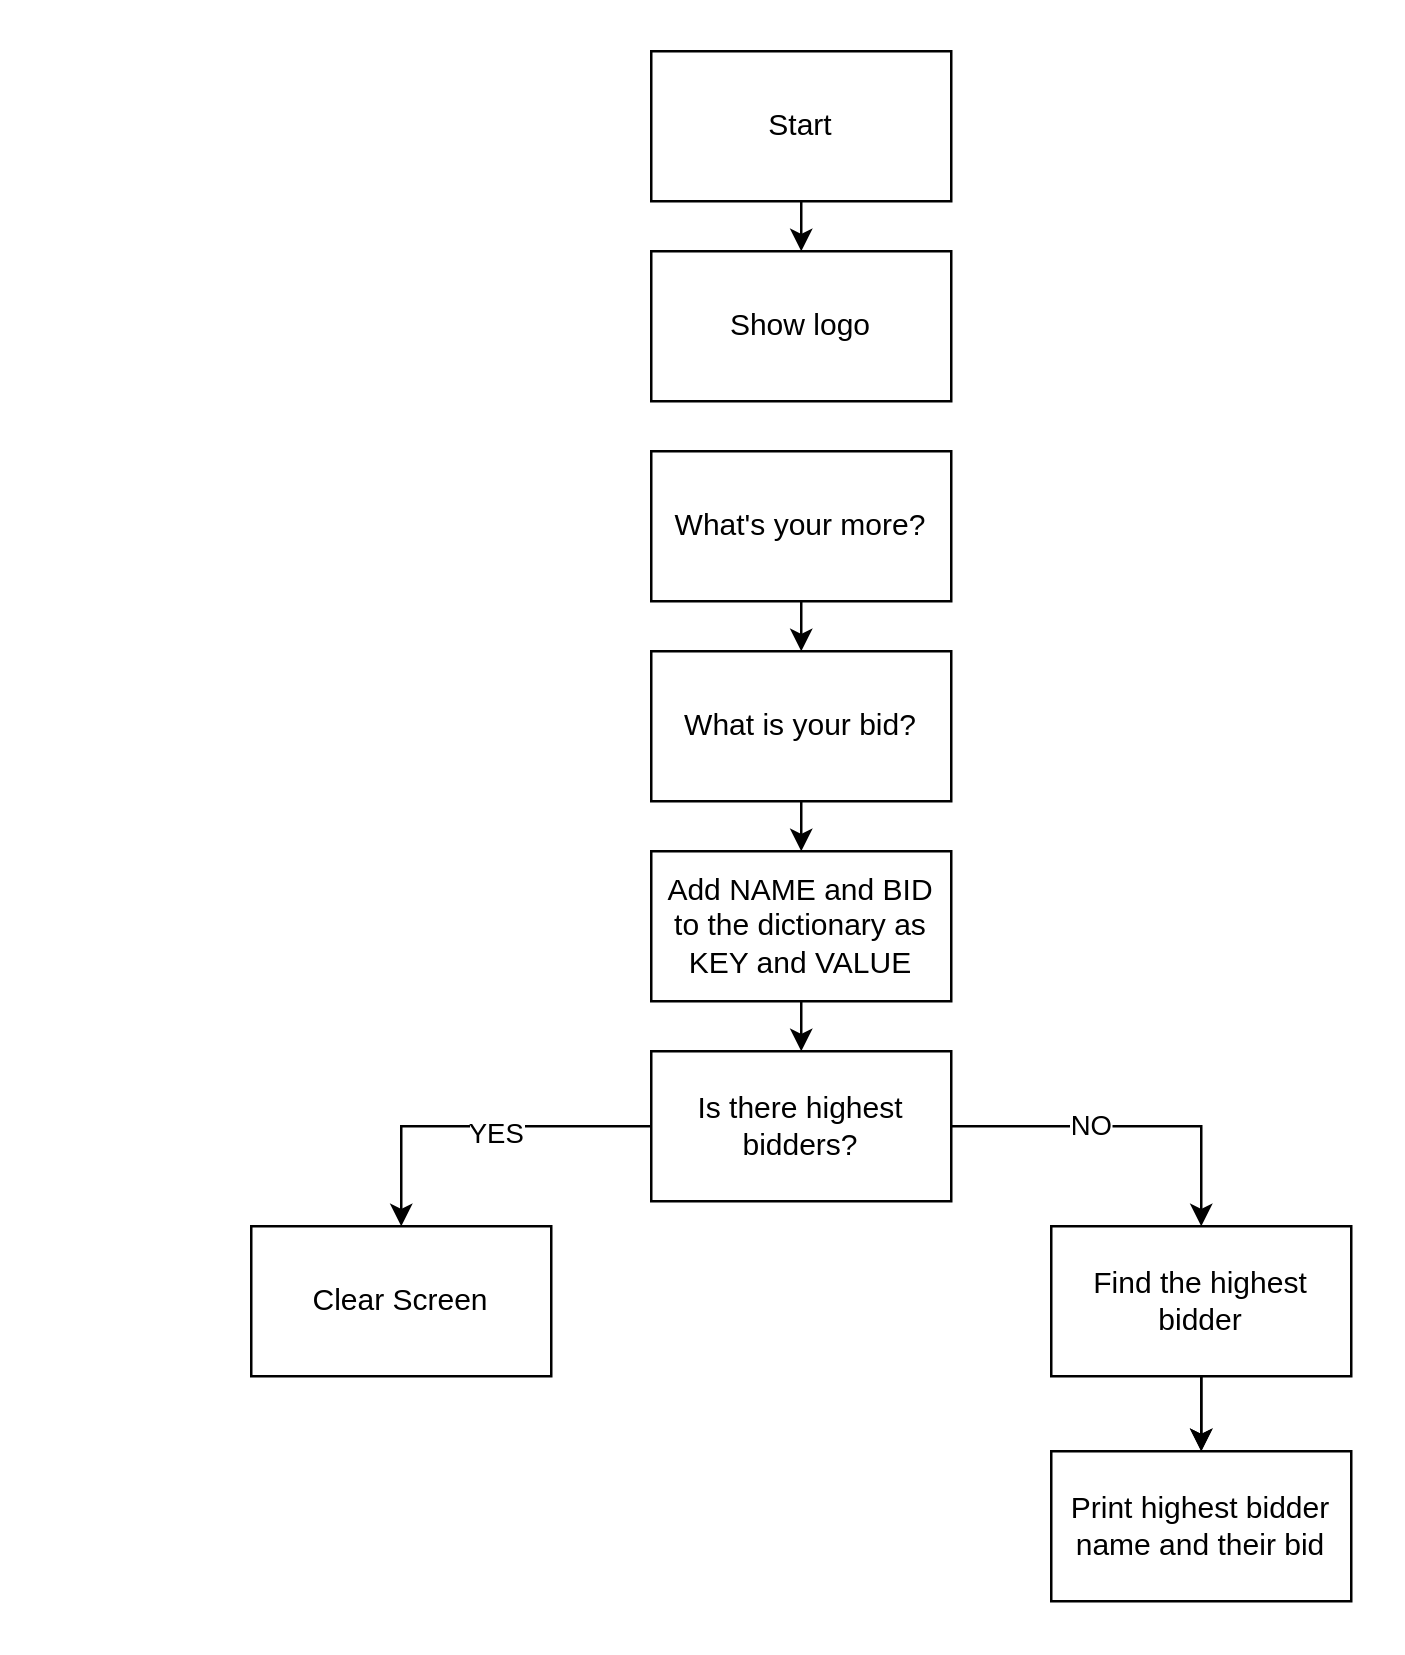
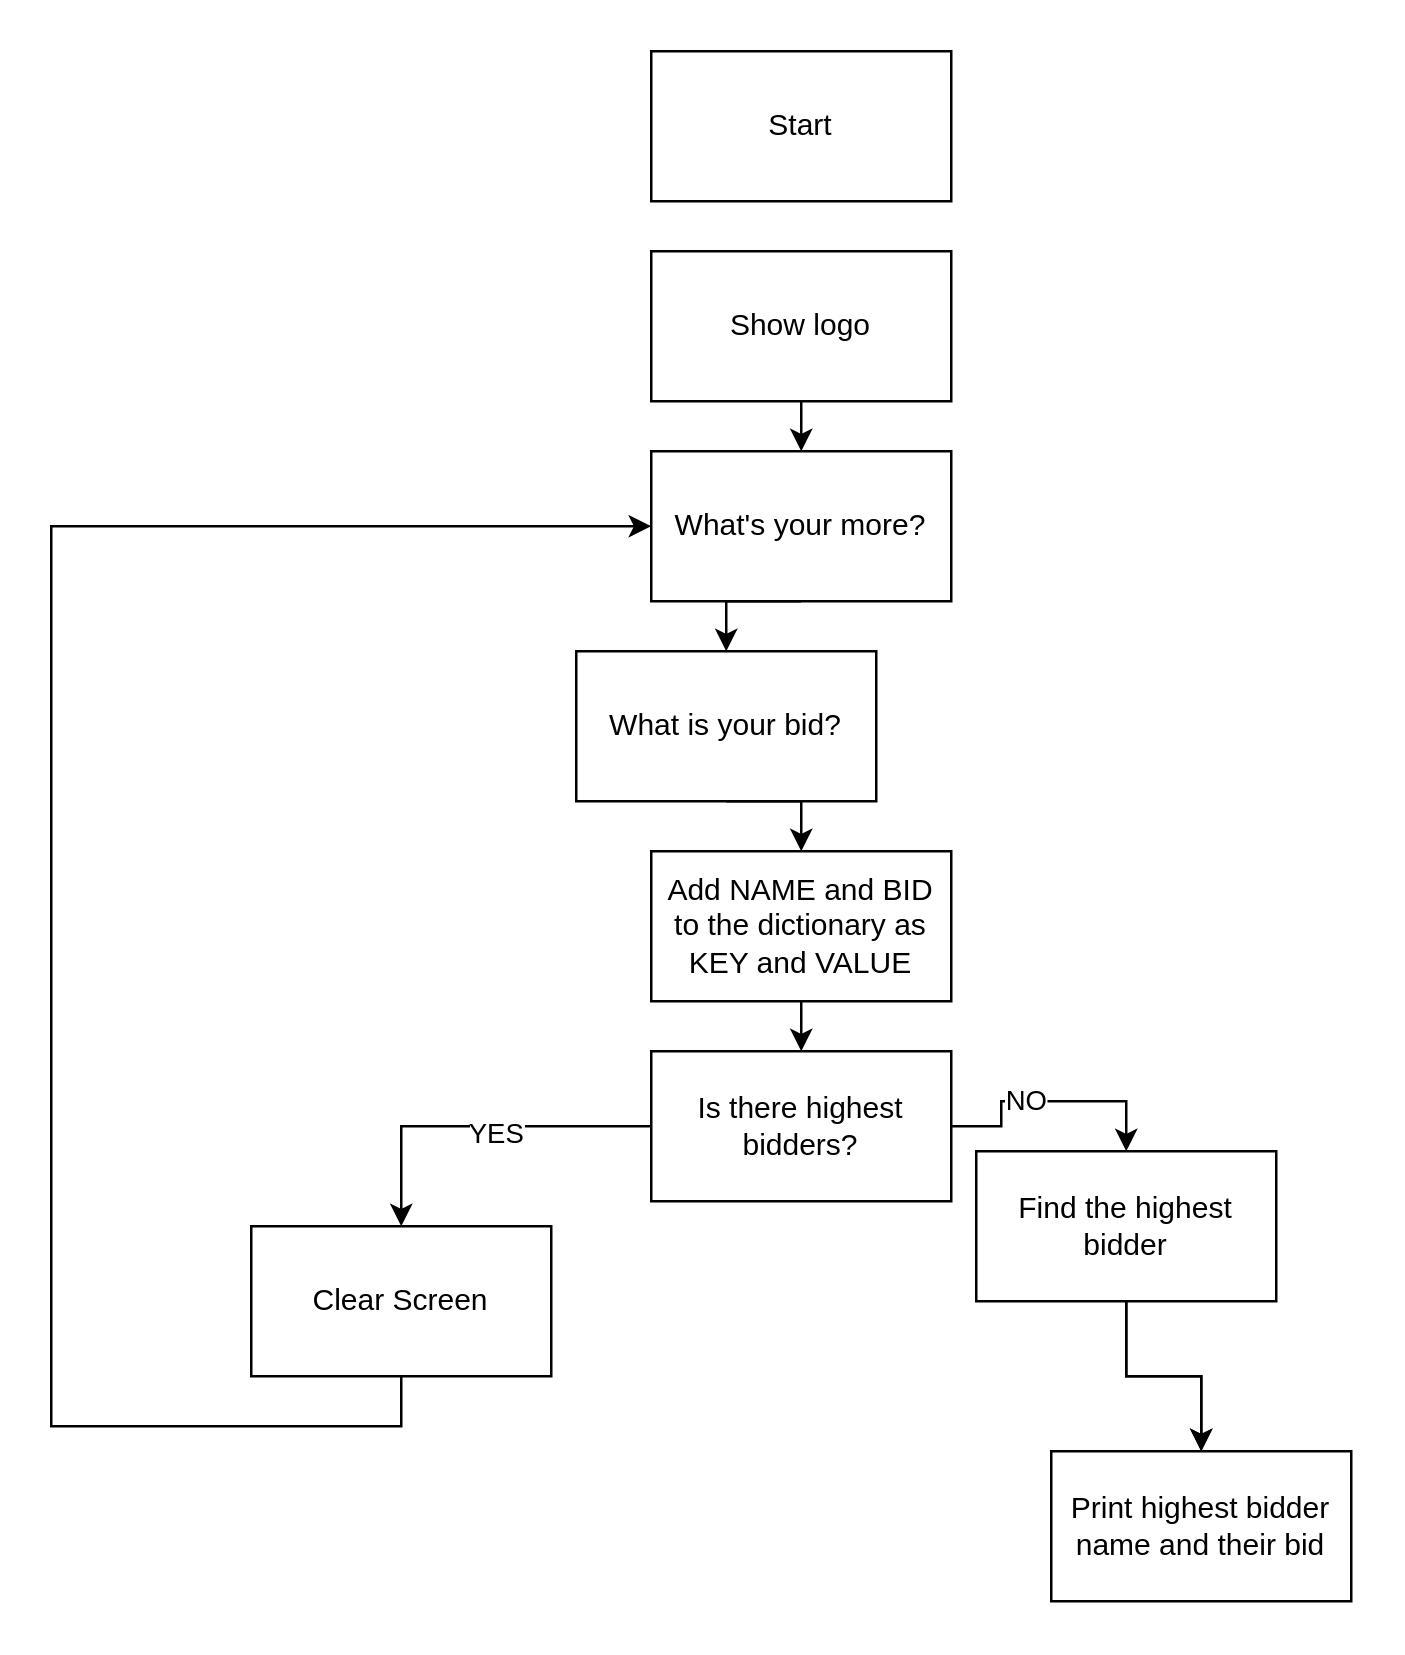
- <mxCell id="2" style="edgeStyle=orthogonalEdgeStyle;rounded=0;orthogonalLoop=1;jettySize=auto;html=1;exitX=0.5;exitY=1;exitDx=0;exitDy=0;entryX=0.5;entryY=0;entryDx=0;entryDy=0;" edge="1" parent="1" source="3" target="5"><mxGeometry relative="1" as="geometry" /></mxCell>
+ <mxCell id="4" style="edgeStyle=orthogonalEdgeStyle;rounded=0;orthogonalLoop=1;jettySize=auto;html=1;exitX=0.5;exitY=1;exitDx=0;exitDy=0;entryX=0.5;entryY=0;entryDx=0;entryDy=0;" edge="1" parent="1" source="5" target="7"><mxGeometry relative="1" as="geometry" /></mxCell>
- <mxCell id="9" value="What is your bid?" style="rounded=0;whiteSpace=wrap;html=1;" vertex="1" parent="1"><mxGeometry x="260" y="260" width="120" height="60" as="geometry" /></mxCell>
+ <mxCell id="9" value="What is your bid?" style="rounded=0;whiteSpace=wrap;html=1;" vertex="1" parent="1"><mxGeometry x="230" y="260" width="120" height="60" as="geometry" /></mxCell>
+ <mxCell id="17" style="edgeStyle=orthogonalEdgeStyle;rounded=0;orthogonalLoop=1;jettySize=auto;html=1;exitX=0.5;exitY=1;exitDx=0;exitDy=0;entryX=0;entryY=0.5;entryDx=0;entryDy=0;" edge="1" parent="1" source="18" target="7"><mxGeometry relative="1" as="geometry"><Array as="points"><mxPoint x="160" y="570" /><mxPoint x="20" y="570" /><mxPoint x="20" y="210" /></Array></mxGeometry></mxCell>
- <mxCell id="21" value="Find the highest bidder" style="rounded=0;whiteSpace=wrap;html=1;" vertex="1" parent="1"><mxGeometry x="420" y="490" width="120" height="60" as="geometry" /></mxCell>
+ <mxCell id="21" value="Find the highest bidder" style="rounded=0;whiteSpace=wrap;html=1;" vertex="1" parent="1"><mxGeometry x="390" y="460" width="120" height="60" as="geometry" /></mxCell>
